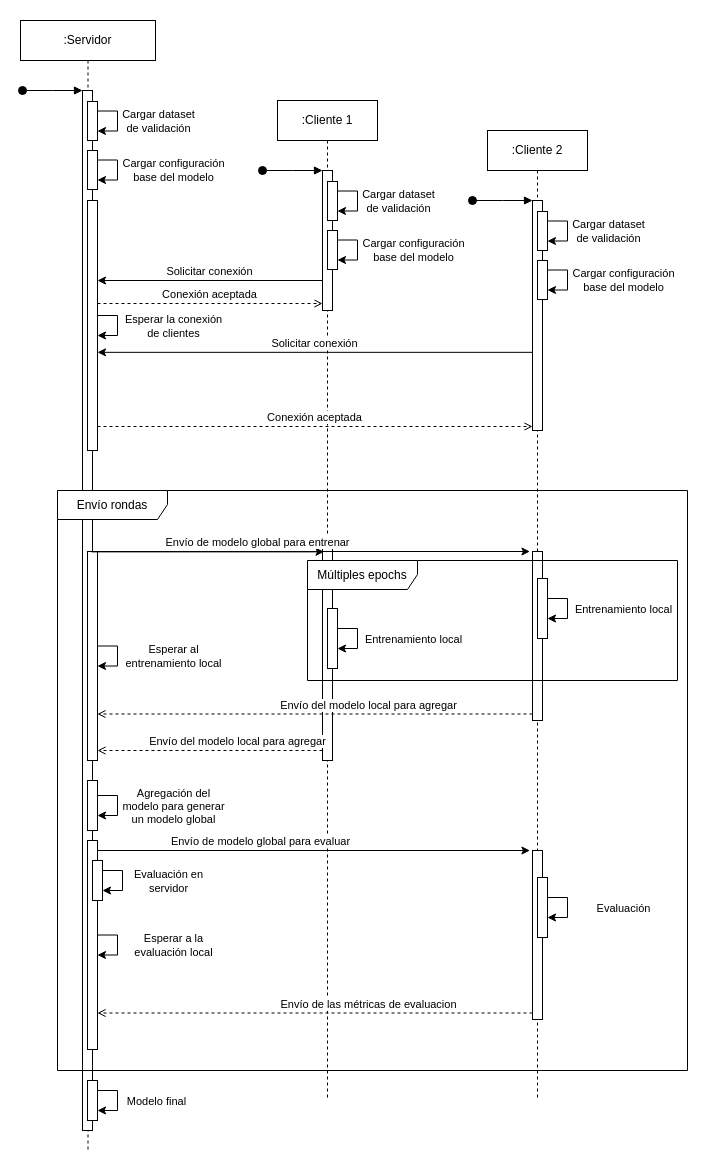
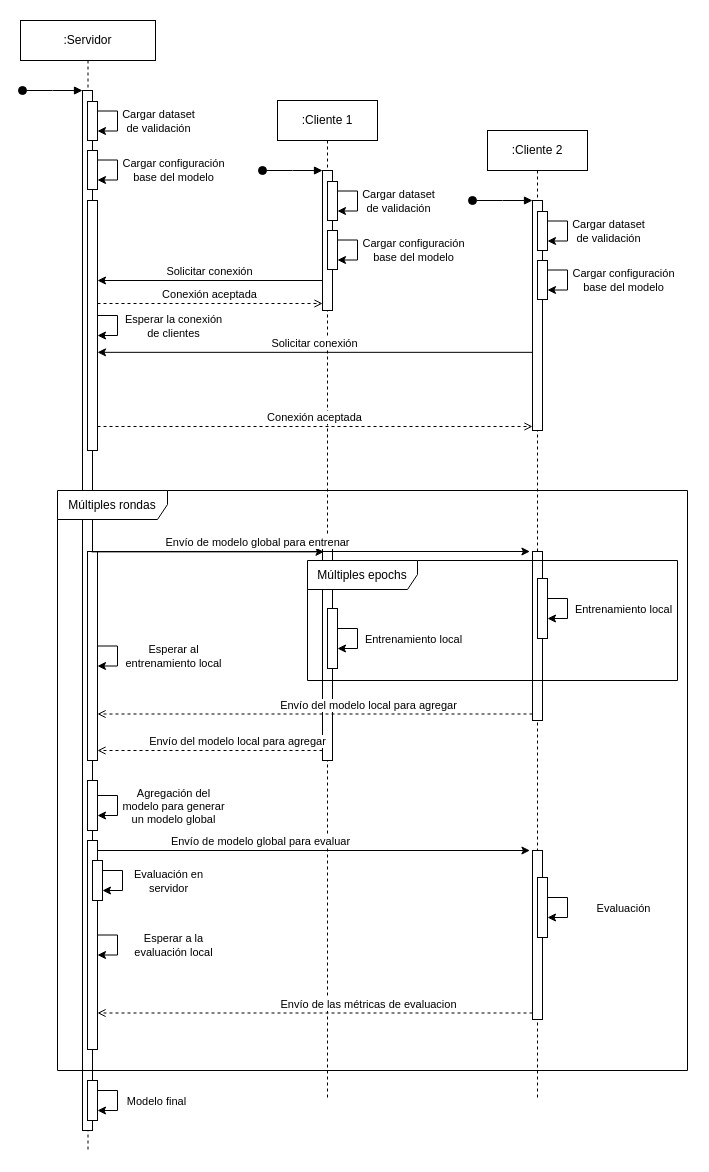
- <mxCell id="62" value="Envío rondas" style="shape=umlFrame;whiteSpace=wrap;html=1;pointerEvents=0;width=110;height=29;" vertex="1" parent="1"><mxGeometry x="57" y="490" width="630" height="580" as="geometry" /></mxCell>
+ <mxCell id="62" value="Múltiples rondas" style="shape=umlFrame;whiteSpace=wrap;html=1;pointerEvents=0;width=110;height=29;" vertex="1" parent="1"><mxGeometry x="57" y="490" width="630" height="580" as="geometry" /></mxCell>
